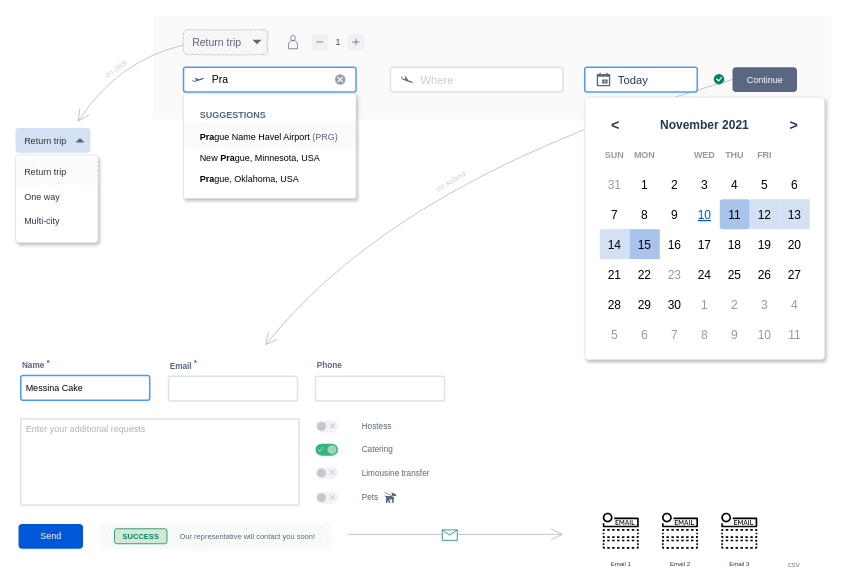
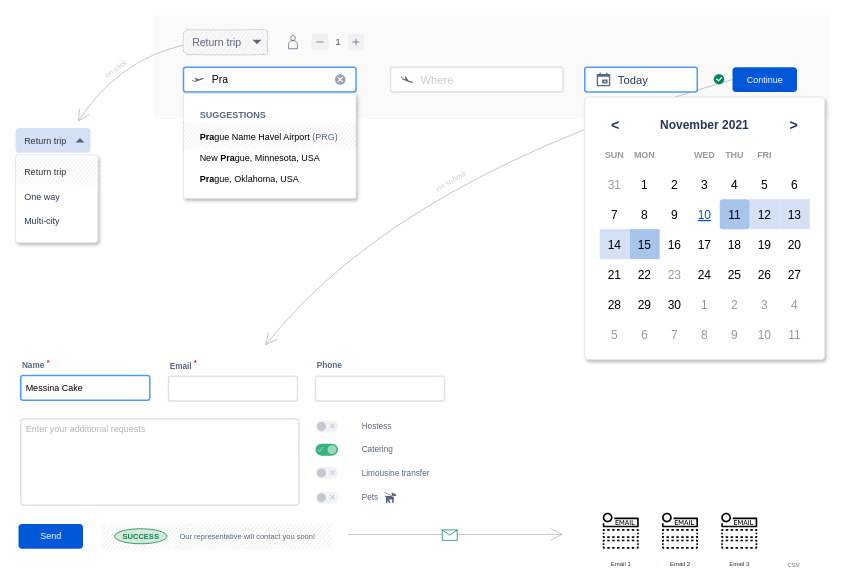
- <mxCell id="25" value="Continue" style="rounded=1;fillColor=#596780;align=center;strokeColor=none;html=1;fontColor=#ffffff;fontSize=12;sketch=0;hachureGap=4;pointerEvents=0;shadow=0;labelBackgroundColor=none;fontFamily=Helvetica;" parent="1" vertex="1"><mxGeometry x="976" y="89" width="86" height="33" as="geometry" /></mxCell>
+ <mxCell id="25" value="Continue" style="rounded=1;fillColor=#0057D8;align=center;strokeColor=none;html=1;fontColor=#ffffff;fontSize=12;sketch=0;hachureGap=4;pointerEvents=0;shadow=0;labelBackgroundColor=none;fontFamily=Helvetica;" parent="1" vertex="1"><mxGeometry x="976" y="89" width="86" height="33" as="geometry" /></mxCell>
- <mxCell id="91" value="&lt;font face=&quot;Helvetica&quot;&gt;Enter your additional requests&lt;/font&gt;" style="arcSize=4;fillColor=none;align=left;spacingLeft=5;strokeColor=#DEE1E6;html=1;strokeWidth=2;fontColor=#B3B3B3;fontSize=12;verticalAlign=top;sketch=0;hachureGap=4;pointerEvents=0;fontFamily=Architects Daughter;fontSource=https%3A%2F%2Ffonts.googleapis.com%2Fcss%3Ffamily%3DArchitects%2BDaughter;shadow=0;glass=0;labelBackgroundColor=none;rounded=0;" parent="1" vertex="1"><mxGeometry x="27" y="558" width="371" height="115" as="geometry" /></mxCell>
+ <mxCell id="91" value="&lt;font face=&quot;Helvetica&quot;&gt;Enter your additional requests&lt;/font&gt;" style="rounded=1;arcSize=4;fillColor=none;align=left;spacingLeft=5;strokeColor=#DEE1E6;html=1;strokeWidth=2;fontColor=#B3B3B3;fontSize=12;verticalAlign=top;sketch=0;hachureGap=4;pointerEvents=0;fontFamily=Architects Daughter;fontSource=https%3A%2F%2Ffonts.googleapis.com%2Fcss%3Ffamily%3DArchitects%2BDaughter;shadow=0;glass=0;labelBackgroundColor=none;" parent="1" vertex="1"><mxGeometry x="27" y="558" width="371" height="115" as="geometry" /></mxCell>
- <mxCell id="110" value="SUCCESS" style="dashed=0;html=1;rounded=1;strokeColor=#008364;fontSize=10;align=center;fontStyle=1;strokeWidth=1;fontColor=#008364;hachureGap=4;pointerEvents=0;shadow=0;glass=0;labelBackgroundColor=none;sketch=0;fontFamily=Helvetica;fillColor=#D5E8D4;gradientDirection=south;" parent="1" vertex="1"><mxGeometry x="152" y="704.5" width="70" height="20" as="geometry" /></mxCell>
+ <mxCell id="110" value="SUCCESS" style="ellipse;dashed=0;html=1;strokeColor=#008364;fontSize=10;align=center;fontStyle=1;strokeWidth=1;fontColor=#008364;hachureGap=4;pointerEvents=0;shadow=0;glass=0;labelBackgroundColor=none;sketch=0;fontFamily=Helvetica;fillColor=#D5E8D4;gradientDirection=south;" parent="1" vertex="1"><mxGeometry x="152" y="704.5" width="70" height="20" as="geometry" /></mxCell>
